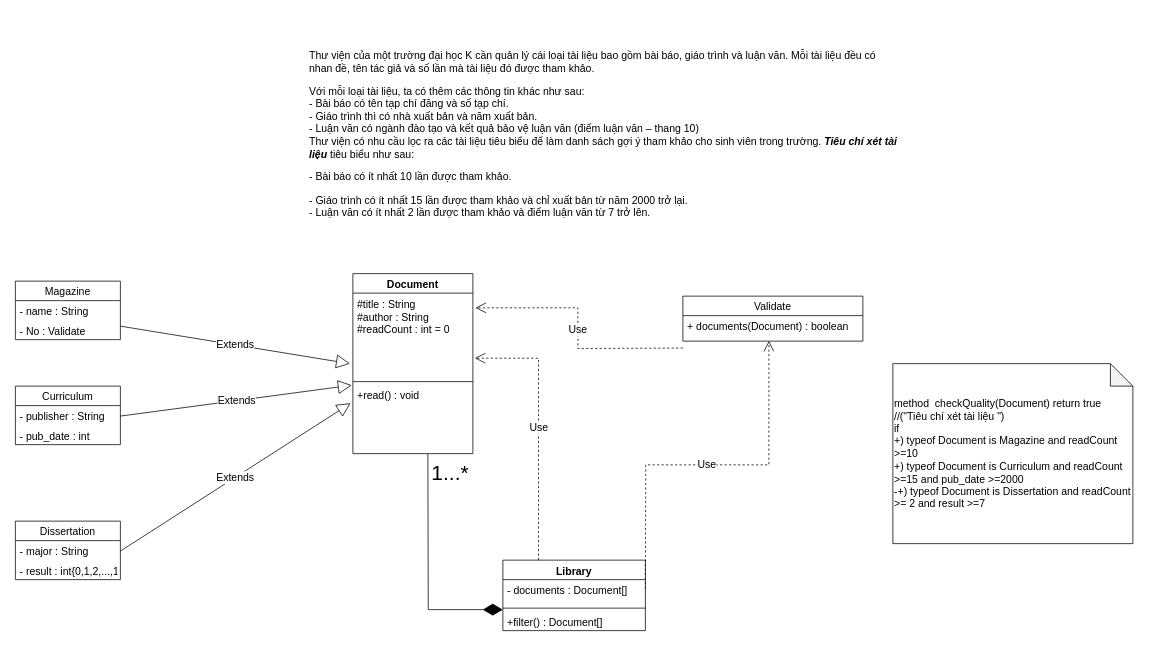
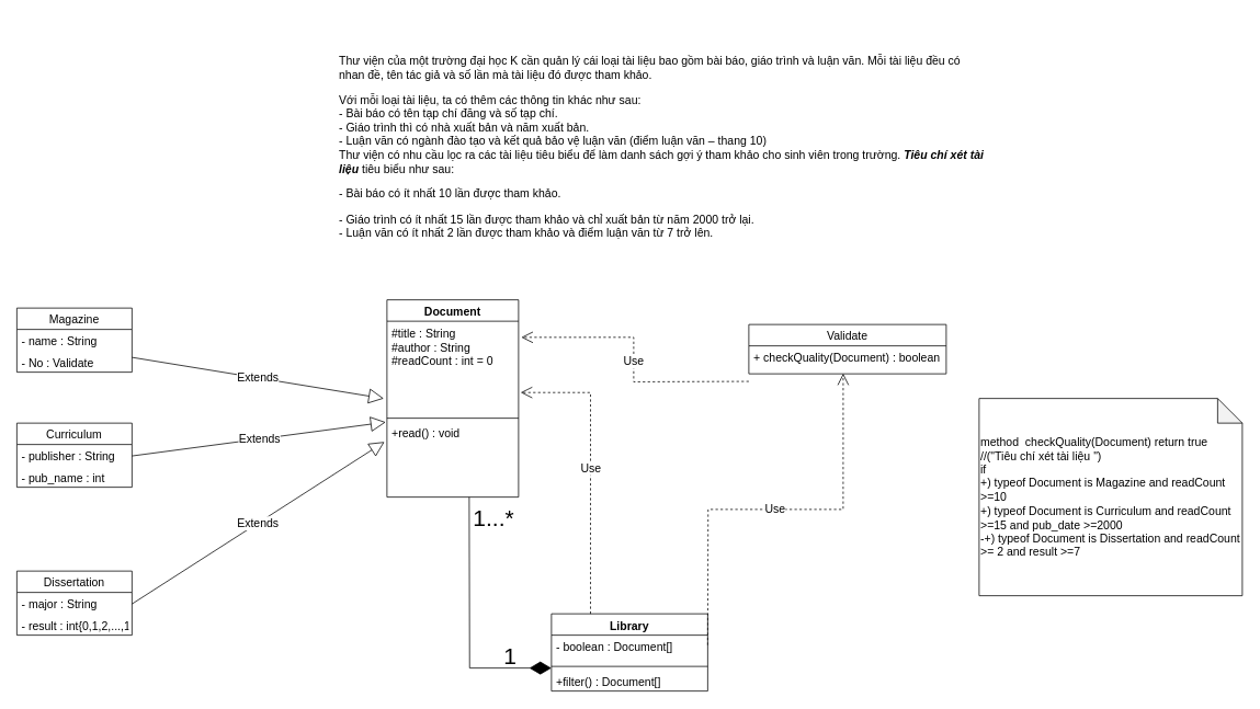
- <mxCell id="26" value="+ documents(Document) : boolean" style="text;strokeColor=none;fillColor=none;align=left;verticalAlign=top;spacingLeft=4;spacingRight=4;overflow=hidden;rotatable=0;points=[[0,0.5],[1,0.5]];portConstraint=eastwest;fontSize=14;" vertex="1" parent="25"><mxGeometry y="26" width="240" height="34" as="geometry" /></mxCell>
+ <mxCell id="26" value="+ checkQuality(Document) : boolean" style="text;strokeColor=none;fillColor=none;align=left;verticalAlign=top;spacingLeft=4;spacingRight=4;overflow=hidden;rotatable=0;points=[[0,0.5],[1,0.5]];portConstraint=eastwest;fontSize=14;" vertex="1" parent="25"><mxGeometry y="26" width="240" height="34" as="geometry" /></mxCell>
- <mxCell id="12" value="- pub_date : int" style="text;strokeColor=none;fillColor=none;align=left;verticalAlign=top;spacingLeft=4;spacingRight=4;overflow=hidden;rotatable=0;points=[[0,0.5],[1,0.5]];portConstraint=eastwest;fontSize=14;" vertex="1" parent="10"><mxGeometry y="52" width="140" height="26" as="geometry" /></mxCell>
+ <mxCell id="12" value="- pub_name : int" style="text;strokeColor=none;fillColor=none;align=left;verticalAlign=top;spacingLeft=4;spacingRight=4;overflow=hidden;rotatable=0;points=[[0,0.5],[1,0.5]];portConstraint=eastwest;fontSize=14;" vertex="1" parent="10"><mxGeometry y="52" width="140" height="26" as="geometry" /></mxCell>
- <mxCell id="20" value="- documents : Document[]" style="text;strokeColor=none;fillColor=none;align=left;verticalAlign=top;spacingLeft=4;spacingRight=4;overflow=hidden;rotatable=0;points=[[0,0.5],[1,0.5]];portConstraint=eastwest;fontSize=14;" vertex="1" parent="19"><mxGeometry y="26" width="190" height="34" as="geometry" /></mxCell>
+ <mxCell id="20" value="- boolean : Document[]" style="text;strokeColor=none;fillColor=none;align=left;verticalAlign=top;spacingLeft=4;spacingRight=4;overflow=hidden;rotatable=0;points=[[0,0.5],[1,0.5]];portConstraint=eastwest;fontSize=14;" vertex="1" parent="19"><mxGeometry y="26" width="190" height="34" as="geometry" /></mxCell>
+ <mxCell id="31" value="&lt;font style=&quot;font-size: 28px;&quot;&gt;1&lt;/font&gt;" style="text;html=1;strokeColor=none;fillColor=none;align=center;verticalAlign=middle;whiteSpace=wrap;rounded=0;fontSize=12;" vertex="1" parent="1"><mxGeometry x="570" y="738" width="100" height="50" as="geometry" /></mxCell>
